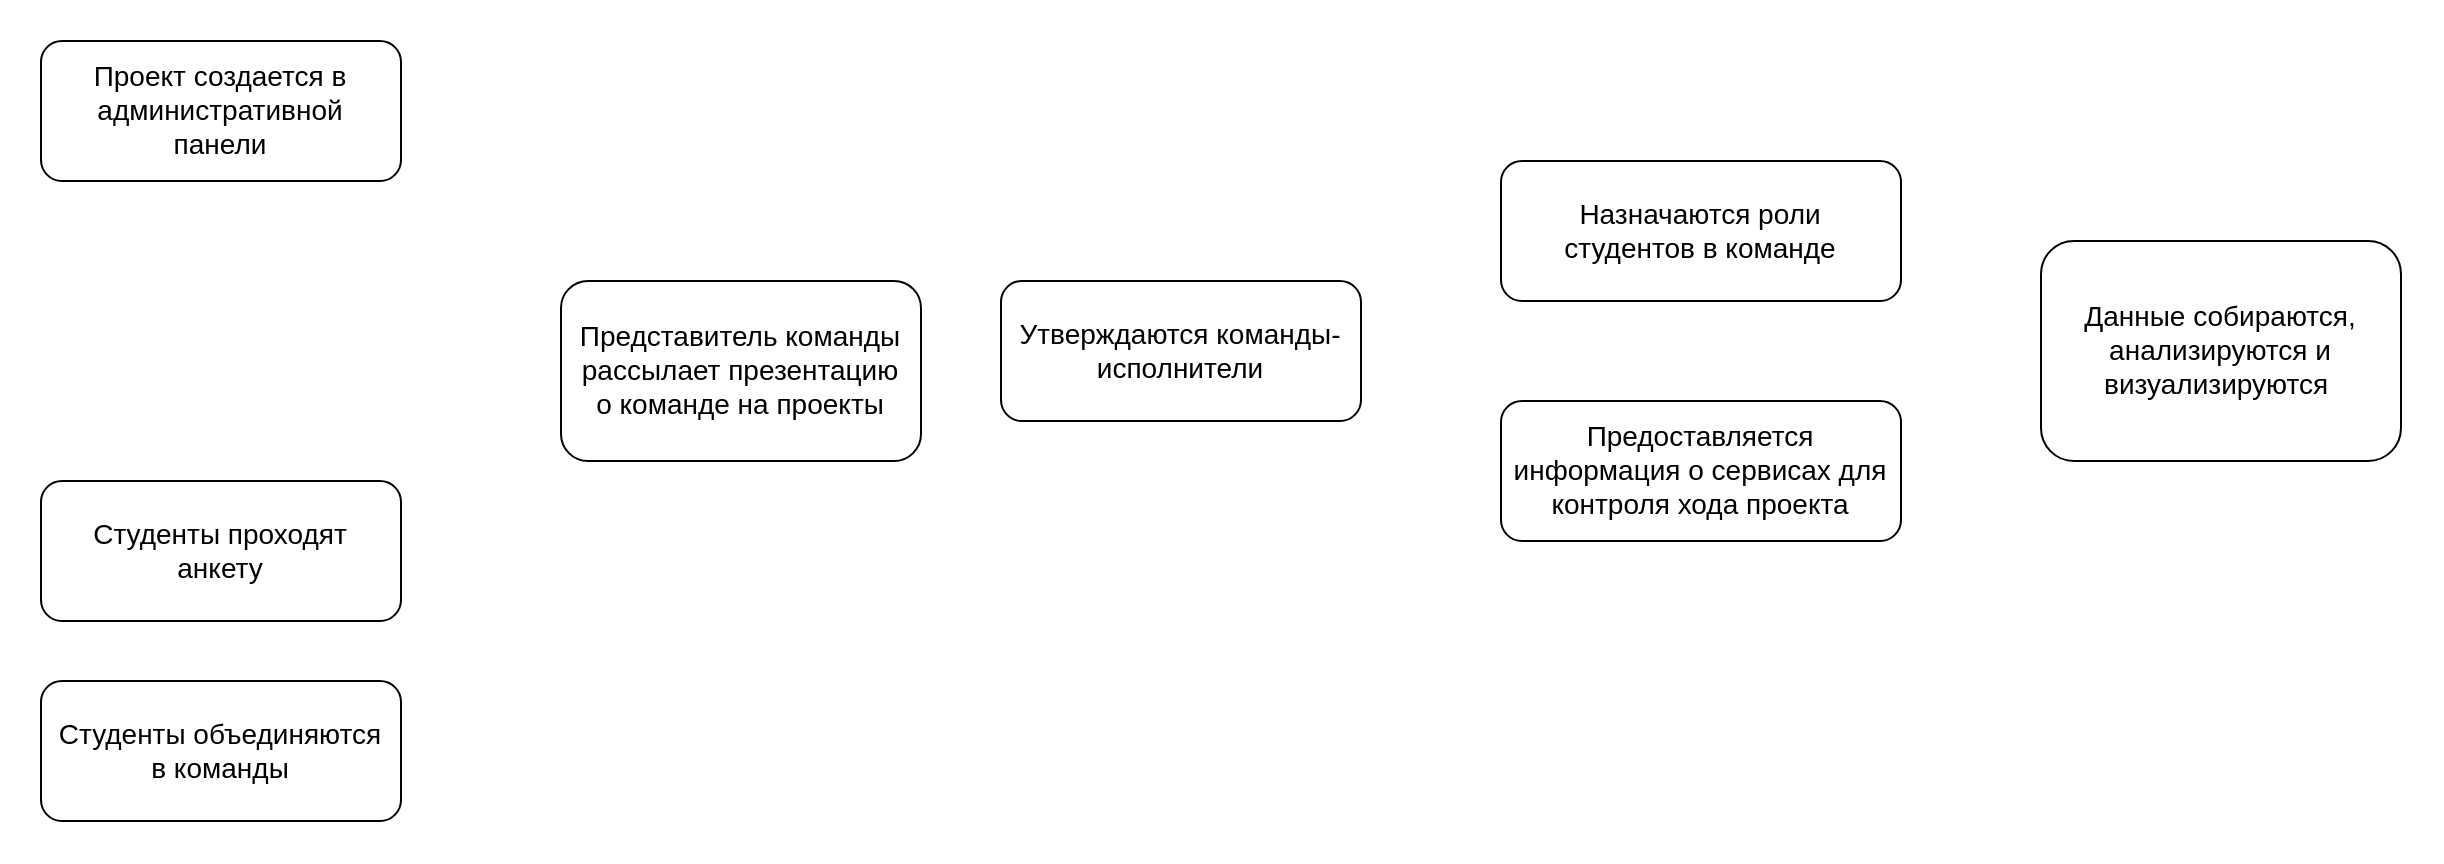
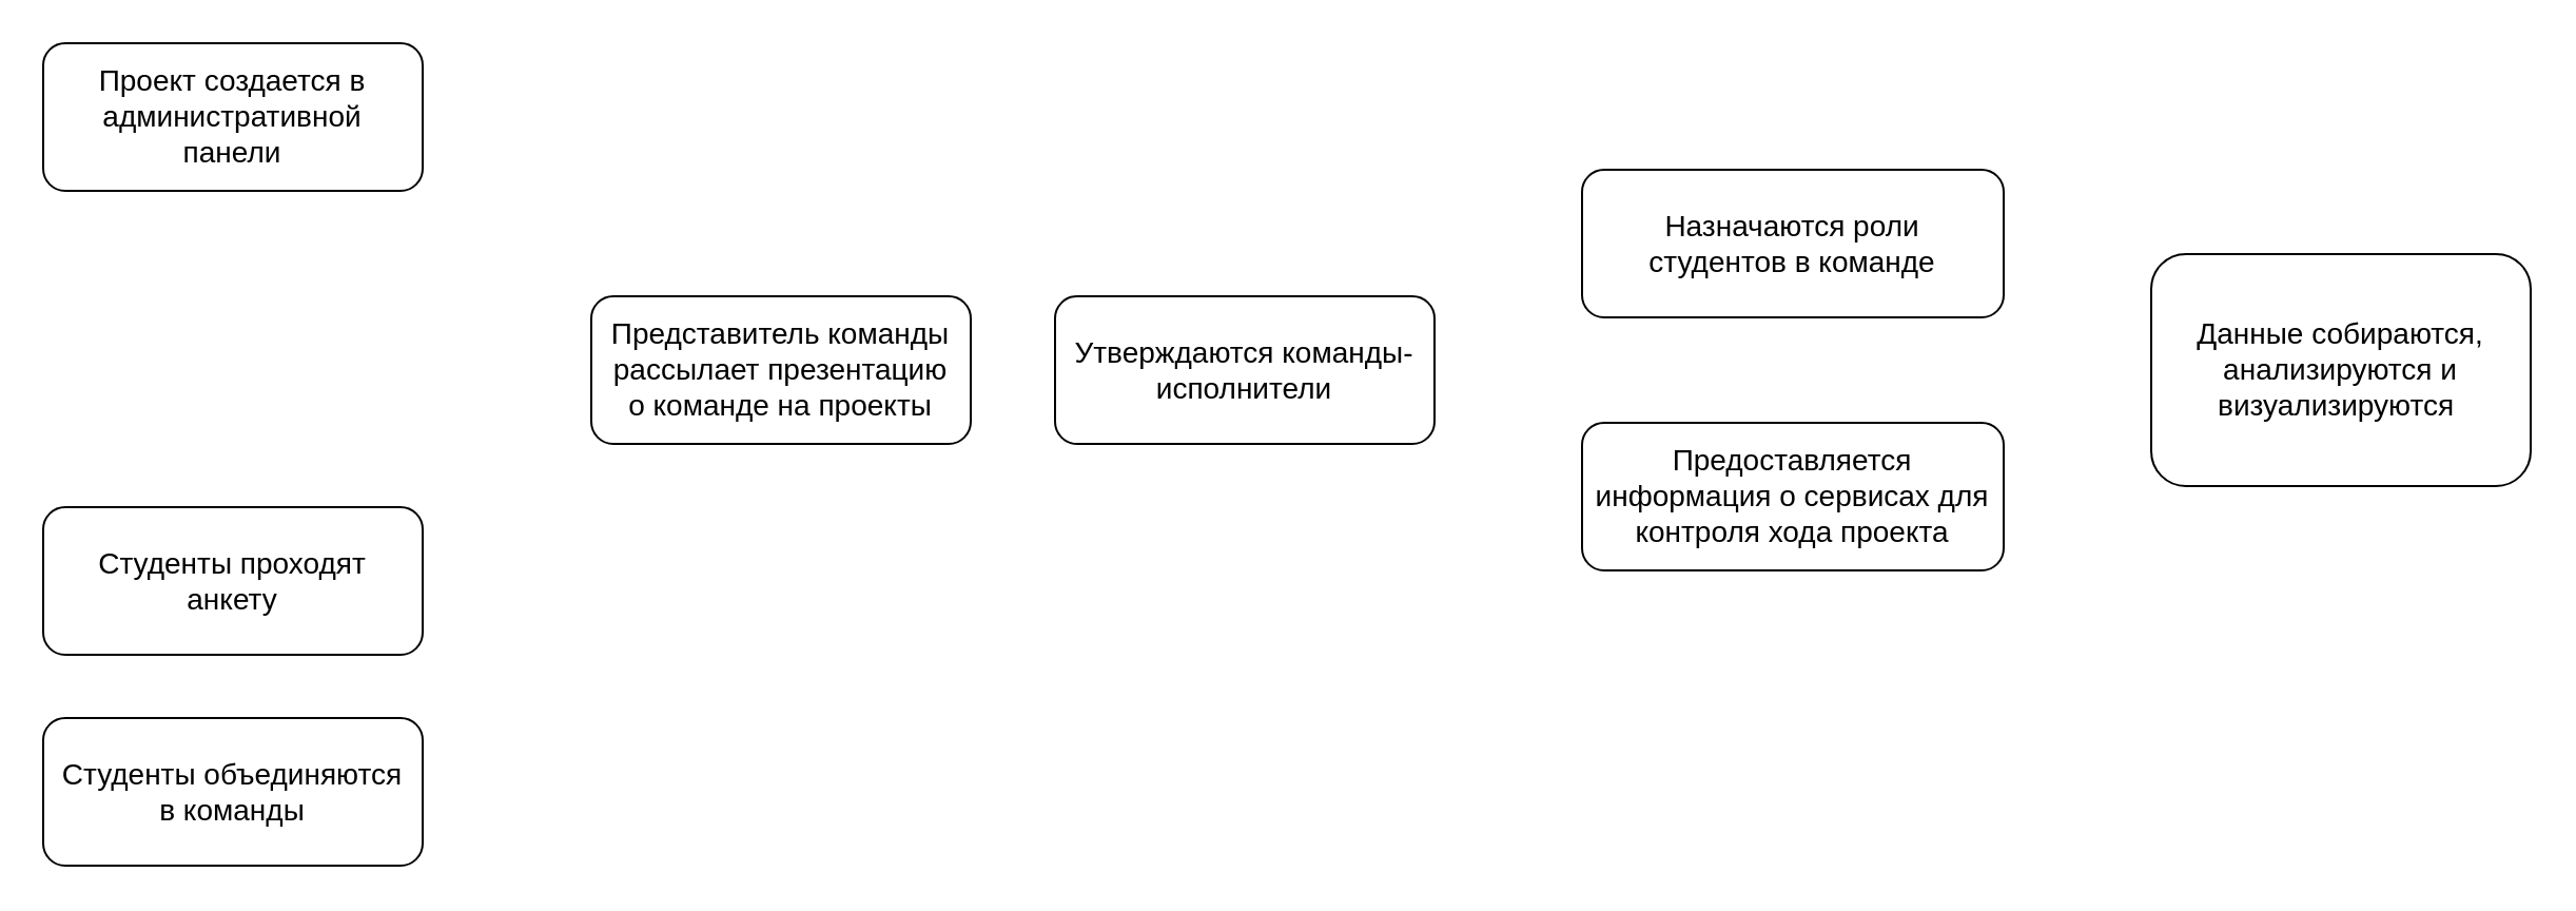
- <mxCell id="9" value="Представитель команды рассылает презентацию о команде на проекты" style="rounded=1;whiteSpace=wrap;html=1;fontSize=14;glass=0;strokeWidth=1;shadow=0;spacingLeft=5;spacingRight=5;" vertex="1" parent="1"><mxGeometry x="280" y="140" width="180" height="90" as="geometry" /></mxCell>
+ <mxCell id="9" value="Представитель команды рассылает презентацию о команде на проекты" style="rounded=1;whiteSpace=wrap;html=1;fontSize=14;glass=0;strokeWidth=1;shadow=0;spacingLeft=5;spacingRight=5;" vertex="1" parent="1"><mxGeometry x="280" y="140" width="180" height="70" as="geometry" /></mxCell>
